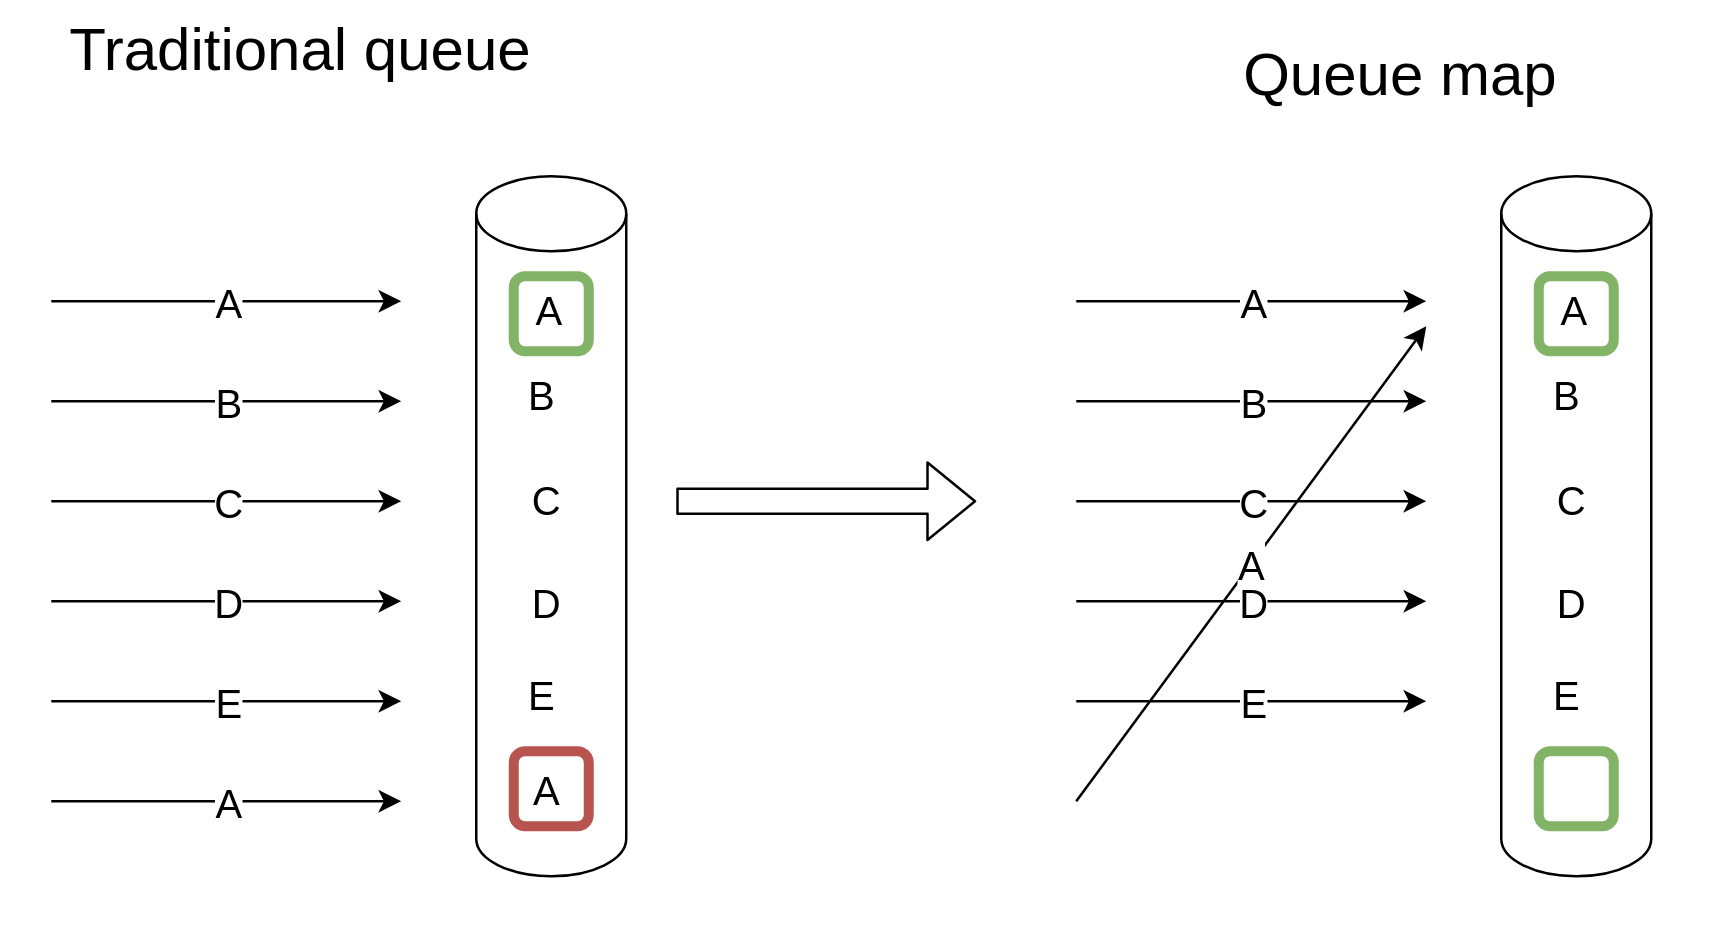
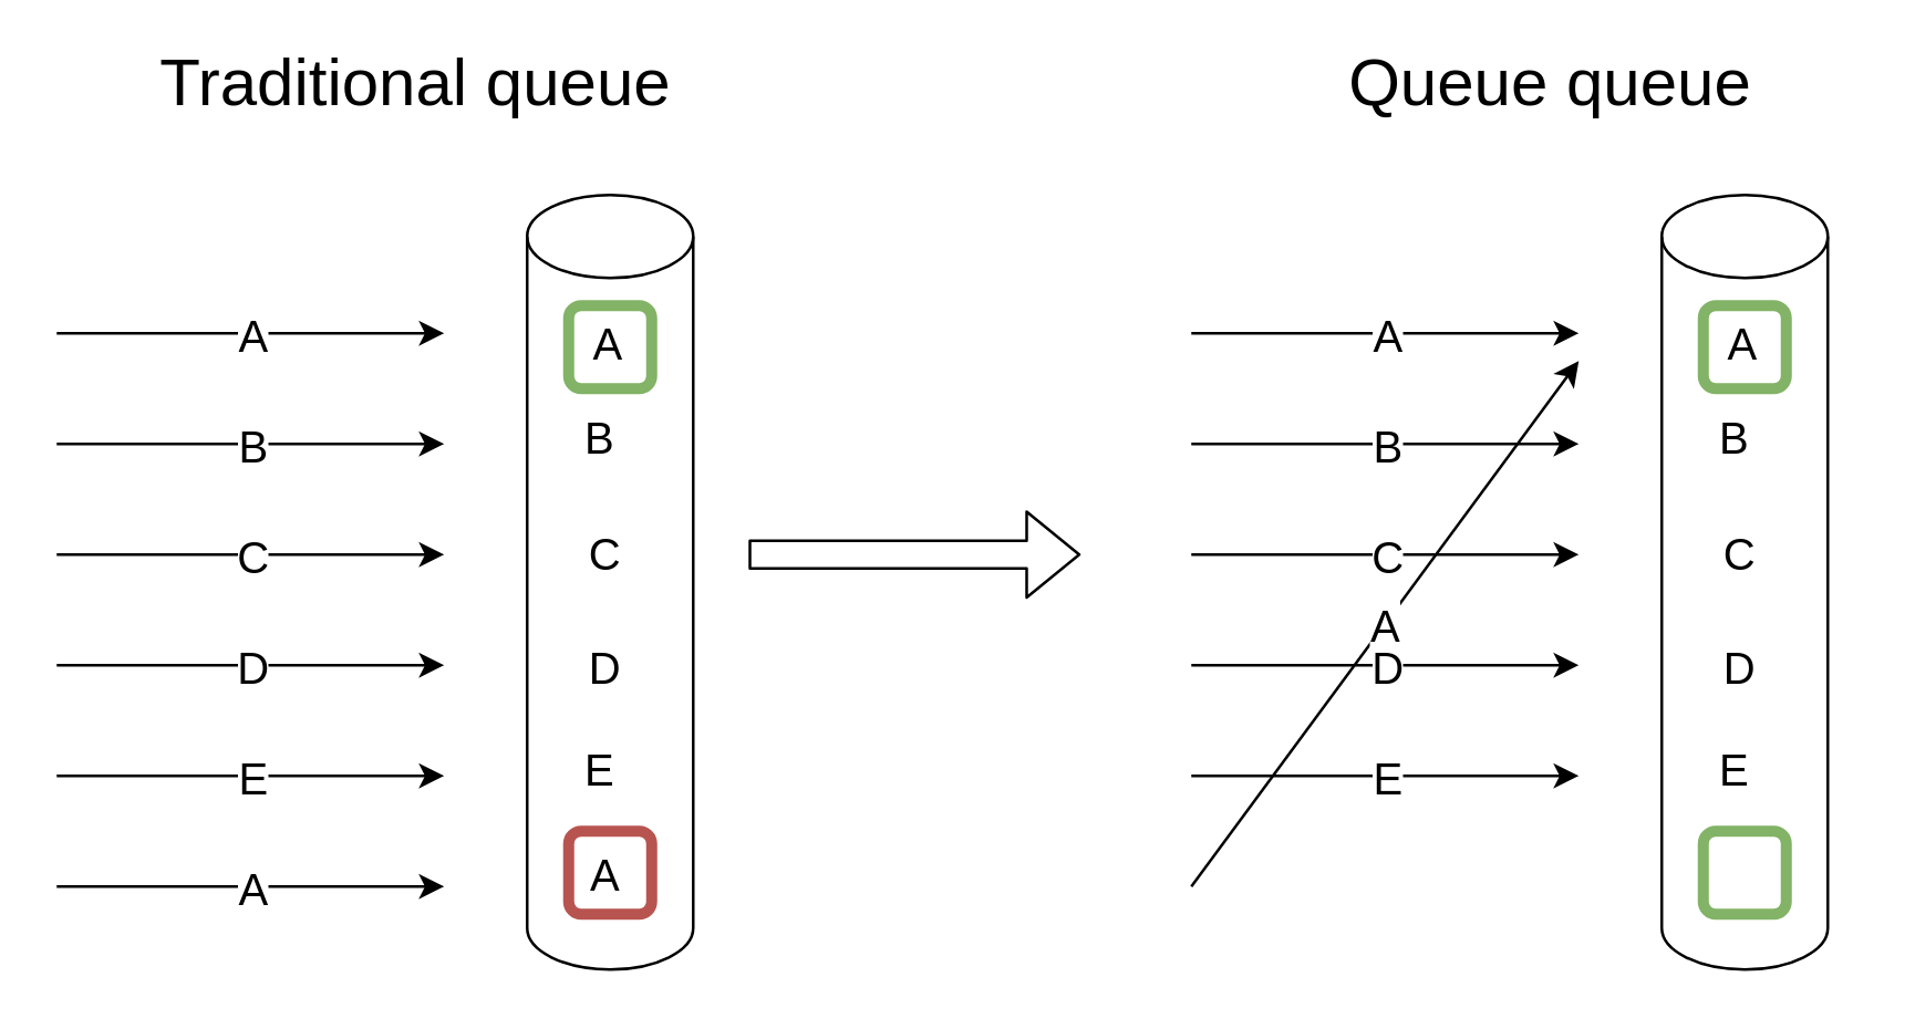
- <mxCell id="22" value="&lt;font style=&quot;font-size: 24px&quot;&gt;Traditional queue&lt;/font&gt;" style="text;html=1;strokeColor=none;fillColor=none;align=center;verticalAlign=middle;whiteSpace=wrap;rounded=0;fontSize=16;" vertex="1" parent="1"><mxGeometry x="10" y="10" width="220" height="20" as="geometry" /></mxCell>
+ <mxCell id="22" value="&lt;font style=&quot;font-size: 24px&quot;&gt;Traditional queue&lt;/font&gt;" style="text;html=1;strokeColor=none;fillColor=none;align=center;verticalAlign=middle;whiteSpace=wrap;rounded=0;fontSize=16;" vertex="1" parent="1"><mxGeometry x="40" y="20" width="220" height="20" as="geometry" /></mxCell>
- <mxCell id="43" value="&lt;font style=&quot;font-size: 24px&quot;&gt;Queue map&lt;/font&gt;" style="text;html=1;strokeColor=none;fillColor=none;align=center;verticalAlign=middle;whiteSpace=wrap;rounded=0;fontSize=16;" vertex="1" parent="1"><mxGeometry x="450" y="20" width="220" height="20" as="geometry" /></mxCell>
+ <mxCell id="43" value="&lt;font style=&quot;font-size: 24px&quot;&gt;Queue queue&lt;/font&gt;" style="text;html=1;strokeColor=none;fillColor=none;align=center;verticalAlign=middle;whiteSpace=wrap;rounded=0;fontSize=16;" vertex="1" parent="1"><mxGeometry x="450" y="20" width="220" height="20" as="geometry" /></mxCell>
